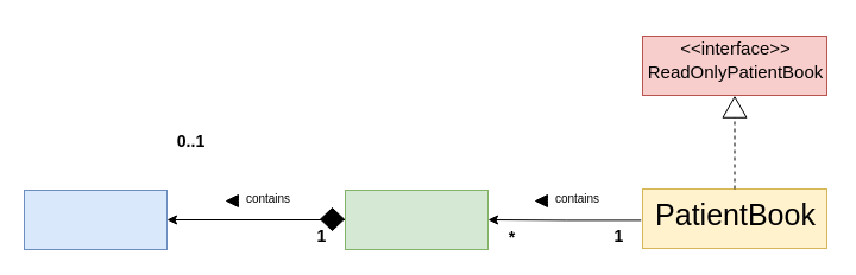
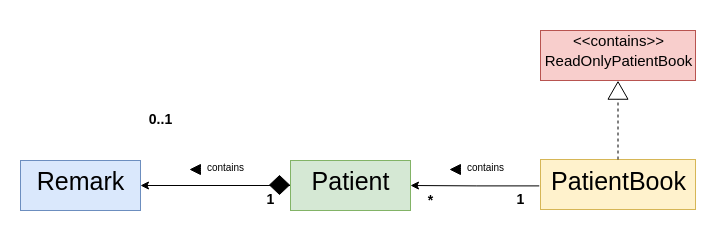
- <mxCell id="23" value="&lt;pre&gt;&lt;span style=&quot;font-size: 15px ; font-family: &amp;#34;helvetica&amp;#34; ; white-space: nowrap&quot;&gt;&amp;lt;&amp;lt;interface&amp;gt;&amp;gt;&lt;/span&gt;&lt;br&gt;&lt;/pre&gt;" style="text;html=1;resizable=0;autosize=1;align=center;verticalAlign=middle;points=[];fillColor=none;strokeColor=none;rounded=0;strokeWidth=7;" vertex="1" parent="1"><mxGeometry x="562.5" y="20" width="110" height="40" as="geometry" /></mxCell>
+ <mxCell id="23" value="&lt;pre&gt;&lt;span style=&quot;font-size: 15px ; font-family: &amp;#34;helvetica&amp;#34; ; white-space: nowrap&quot;&gt;&amp;lt;&amp;lt;contains&amp;gt;&amp;gt;&lt;/span&gt;&lt;br&gt;&lt;/pre&gt;" style="text;html=1;resizable=0;autosize=1;align=center;verticalAlign=middle;points=[];fillColor=none;strokeColor=none;rounded=0;strokeWidth=7;" vertex="1" parent="1"><mxGeometry x="562.5" y="20" width="110" height="40" as="geometry" /></mxCell>
+ <mxCell id="6" value="&lt;font style=&quot;font-size: 25px&quot;&gt;Remark&lt;/font&gt;" style="text;html=1;resizable=0;autosize=1;align=center;verticalAlign=middle;points=[];fillColor=none;strokeColor=none;rounded=0;strokeWidth=7;" vertex="1" parent="1"><mxGeometry x="30" y="170" width="100" height="20" as="geometry" /></mxCell>
+ <mxCell id="4" value="&lt;font style=&quot;font-size: 25px&quot;&gt;Patient&lt;/font&gt;" style="text;html=1;resizable=0;autosize=1;align=center;verticalAlign=middle;points=[];fillColor=none;strokeColor=none;rounded=0;strokeWidth=7;" vertex="1" parent="1"><mxGeometry x="305" y="170" width="90" height="20" as="geometry" /></mxCell>
